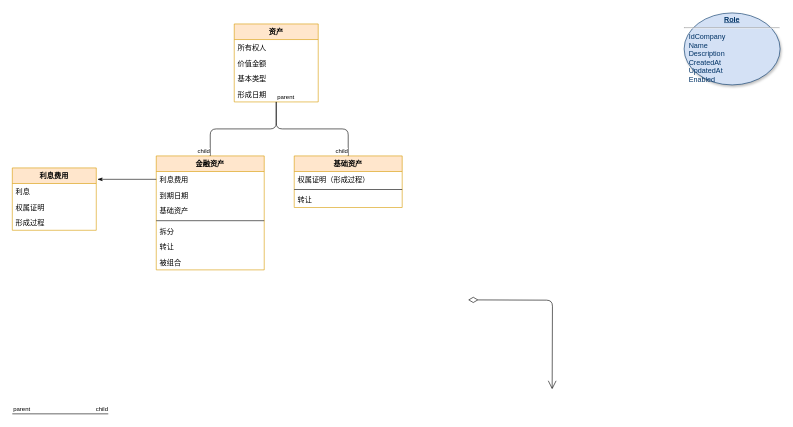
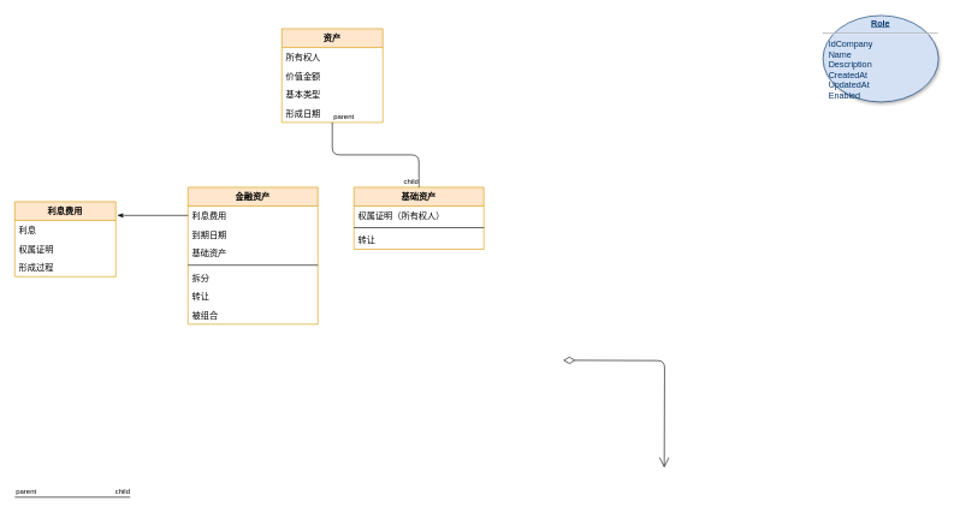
- <mxCell id="21" value="" style="endArrow=none;html=1;edgeStyle=orthogonalEdgeStyle;entryX=0.5;entryY=0;entryDx=0;entryDy=0;" edge="1" parent="1" source="8" target="13"><mxGeometry relative="1" as="geometry"><mxPoint x="360" y="209" as="sourcePoint" /><mxPoint x="540" y="219" as="targetPoint" /></mxGeometry></mxCell>
- <mxCell id="22" value="parent" style="resizable=0;html=1;align=left;verticalAlign=bottom;labelBackgroundColor=#ffffff;fontSize=10;" connectable="0" vertex="1" parent="21"><mxGeometry x="-1" relative="1" as="geometry" /></mxCell>
- <mxCell id="23" value="child" style="resizable=0;html=1;align=right;verticalAlign=bottom;labelBackgroundColor=#ffffff;fontSize=10;" connectable="0" vertex="1" parent="21"><mxGeometry x="1" relative="1" as="geometry" /></mxCell>
- <mxCell id="26" value="权属证明（形成过程）" style="text;strokeColor=none;fillColor=none;align=left;verticalAlign=top;spacingLeft=4;spacingRight=4;overflow=hidden;rotatable=0;points=[[0,0.5],[1,0.5]];portConstraint=eastwest;" vertex="1" parent="25"><mxGeometry y="26" width="180" height="26" as="geometry" /></mxCell>
+ <mxCell id="26" value="权属证明（所有权人）" style="text;strokeColor=none;fillColor=none;align=left;verticalAlign=top;spacingLeft=4;spacingRight=4;overflow=hidden;rotatable=0;points=[[0,0.5],[1,0.5]];portConstraint=eastwest;" vertex="1" parent="25"><mxGeometry y="26" width="180" height="26" as="geometry" /></mxCell>
